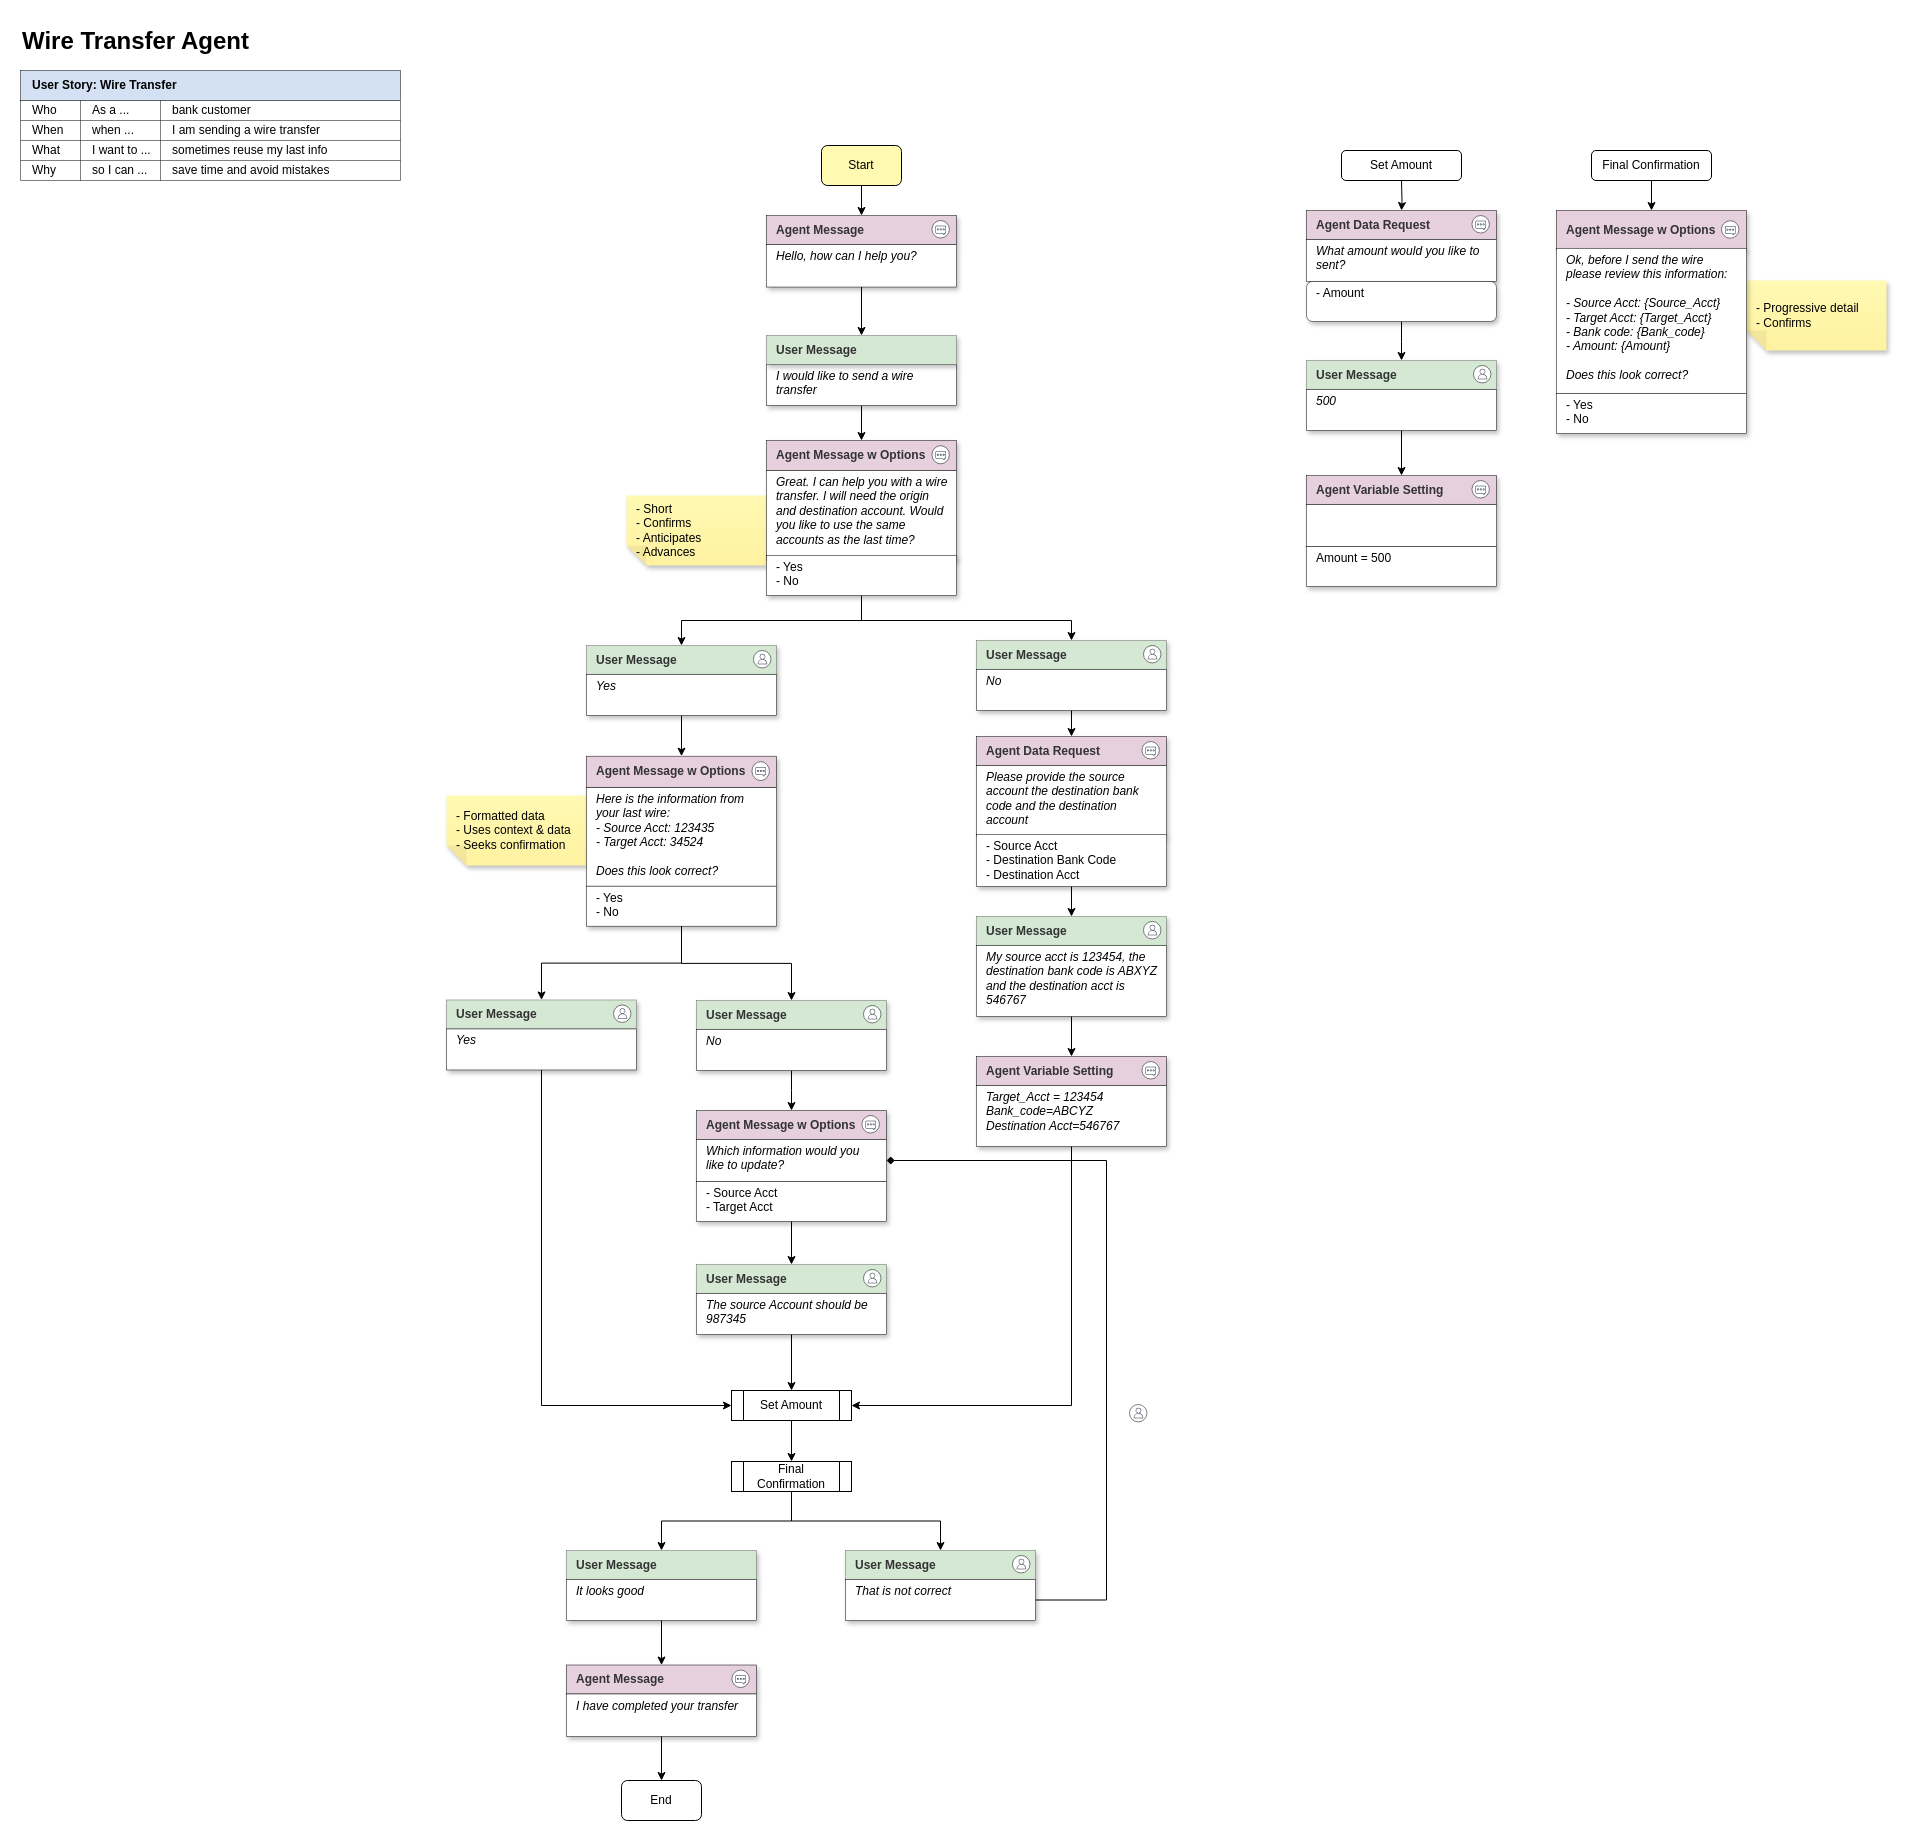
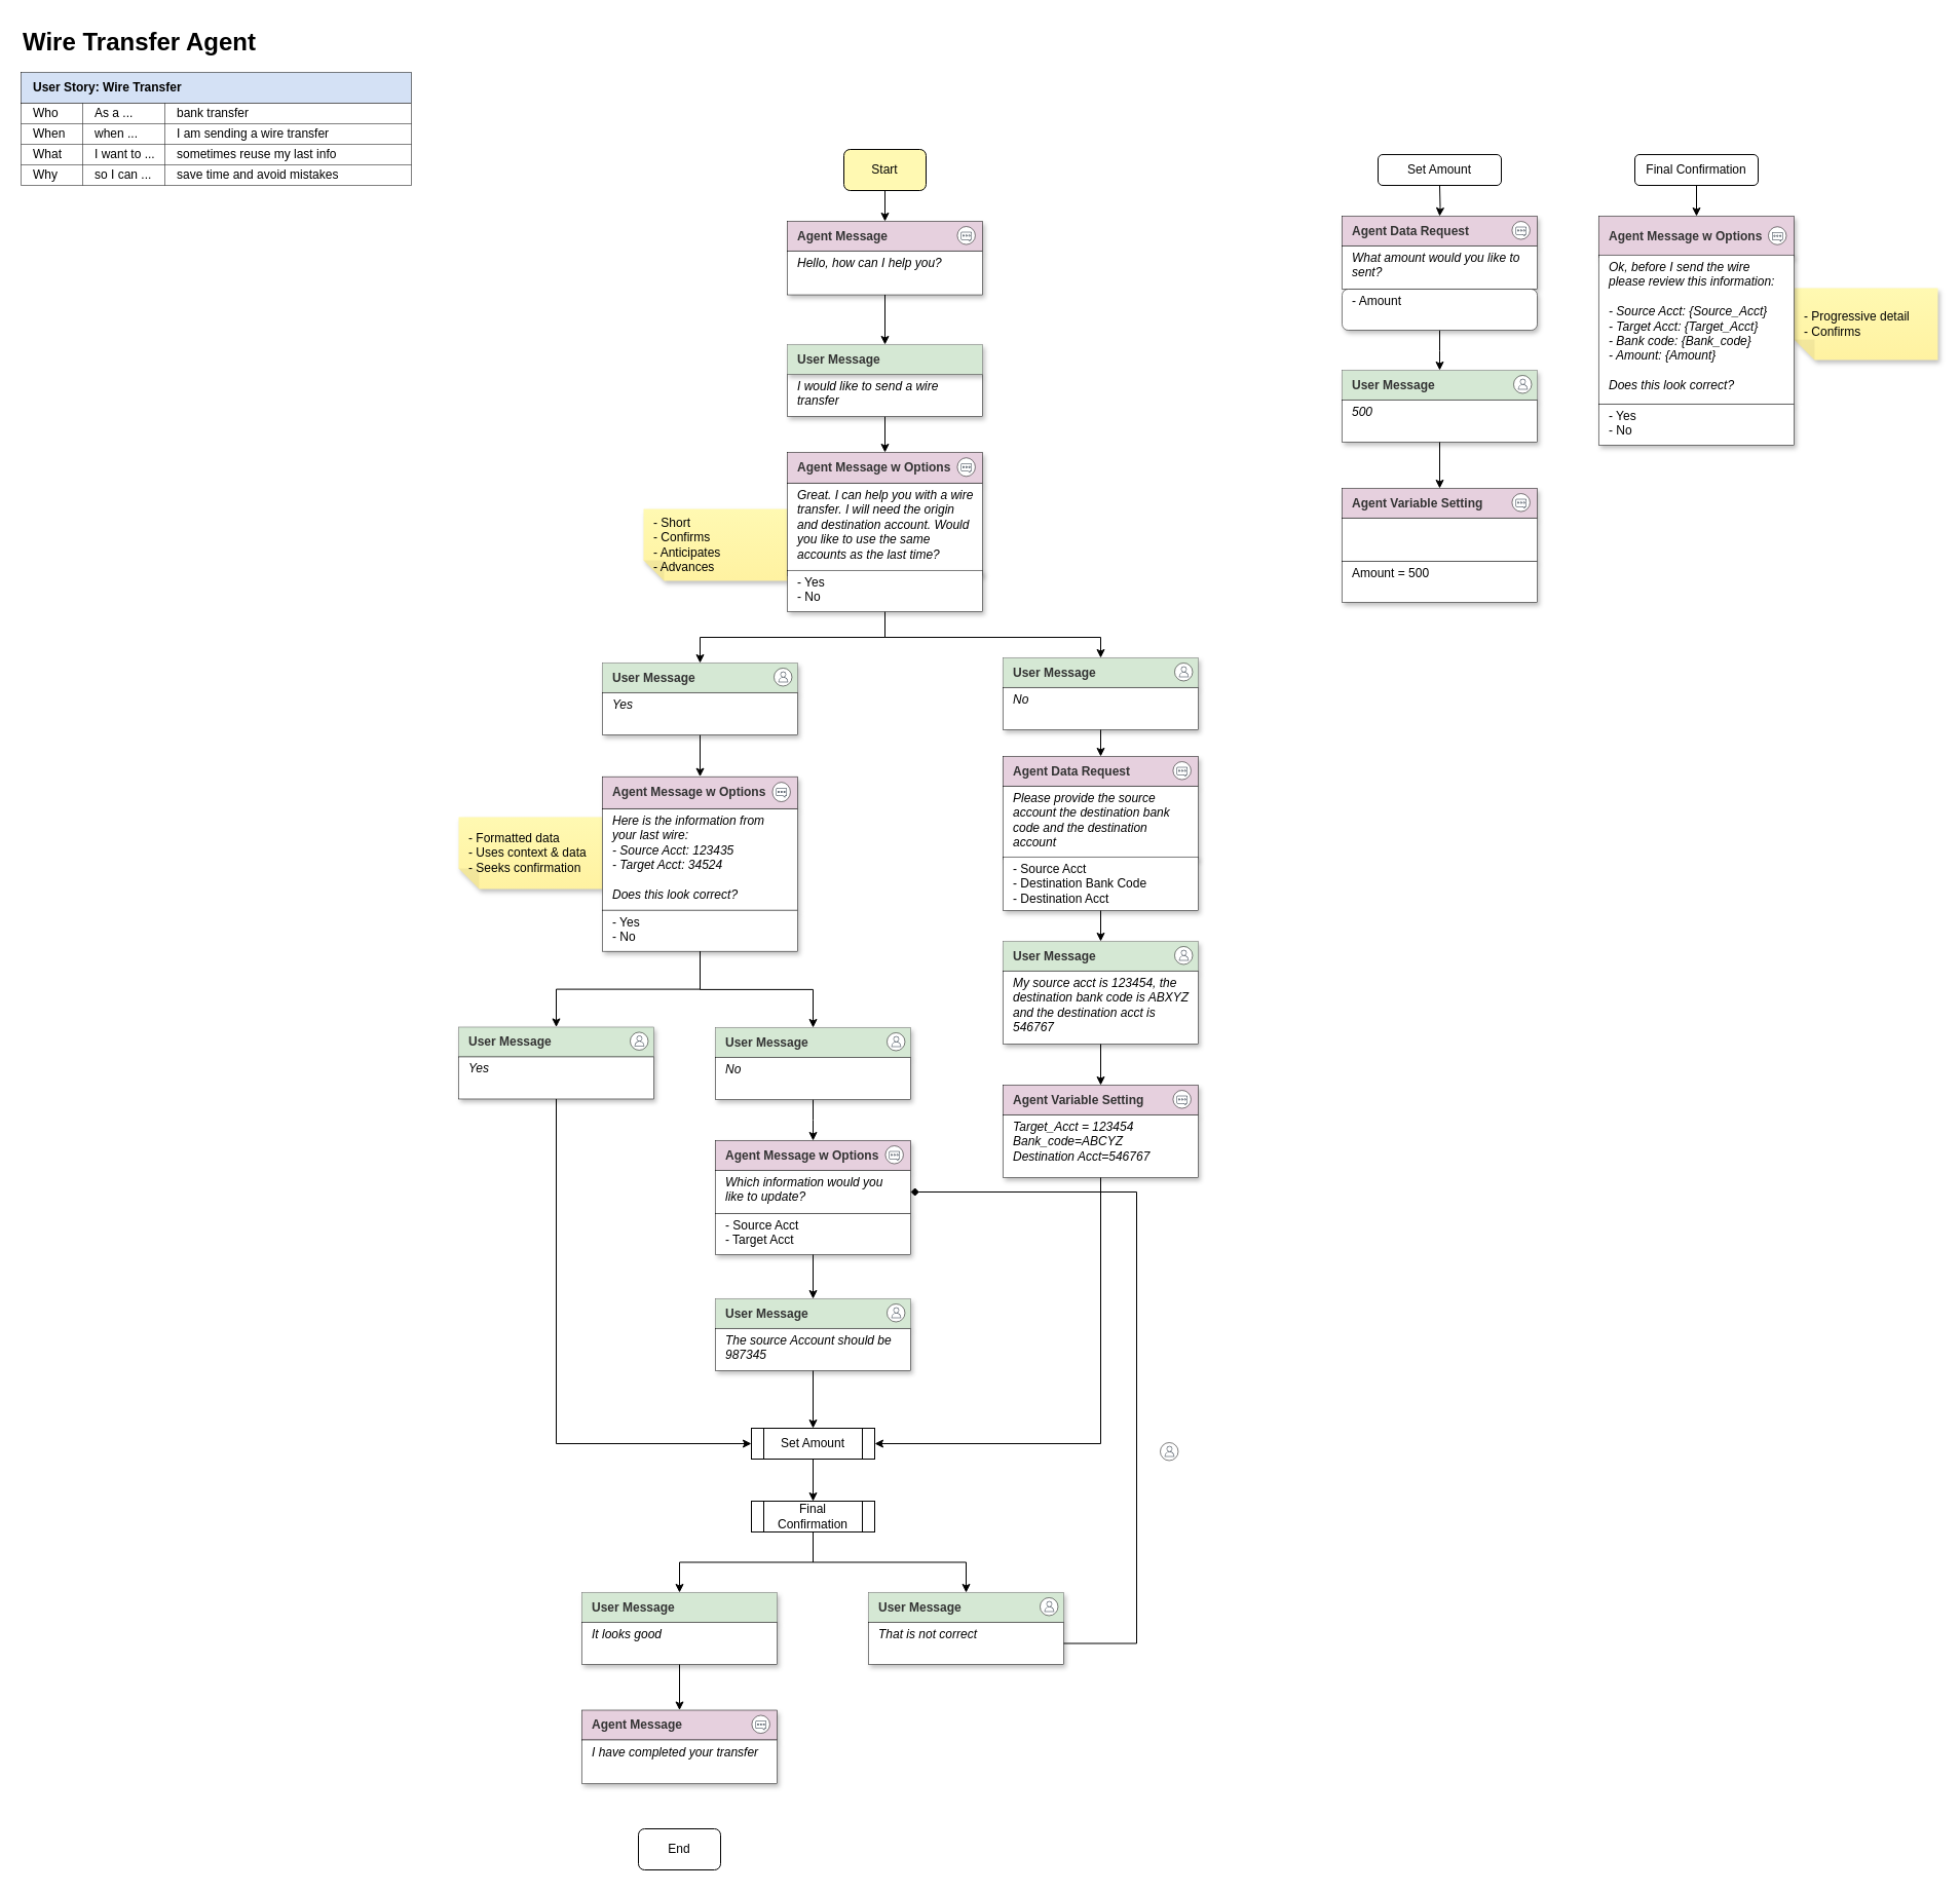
- <mxCell id="74" value="bank customer" style="shape=partialRectangle;html=1;whiteSpace=wrap;connectable=0;strokeColor=inherit;overflow=hidden;fillColor=none;top=0;left=0;bottom=0;right=0;pointerEvents=1;align=left;spacingLeft=10;strokeWidth=0.5;" parent="71" vertex="1"><mxGeometry x="140" width="240" height="20" as="geometry"><mxRectangle width="240" height="20" as="alternateBounds" /></mxGeometry></mxCell>
+ <mxCell id="74" value="bank transfer" style="shape=partialRectangle;html=1;whiteSpace=wrap;connectable=0;strokeColor=inherit;overflow=hidden;fillColor=none;top=0;left=0;bottom=0;right=0;pointerEvents=1;align=left;spacingLeft=10;strokeWidth=0.5;" parent="71" vertex="1"><mxGeometry x="140" width="240" height="20" as="geometry"><mxRectangle width="240" height="20" as="alternateBounds" /></mxGeometry></mxCell>
- <mxCell id="158" style="edgeStyle=orthogonalEdgeStyle;rounded=0;orthogonalLoop=1;jettySize=auto;html=1;entryX=0.5;entryY=0;entryDx=0;entryDy=0;" edge="1" parent="1" source="47" target="157"><mxGeometry relative="1" as="geometry" /></mxCell>
